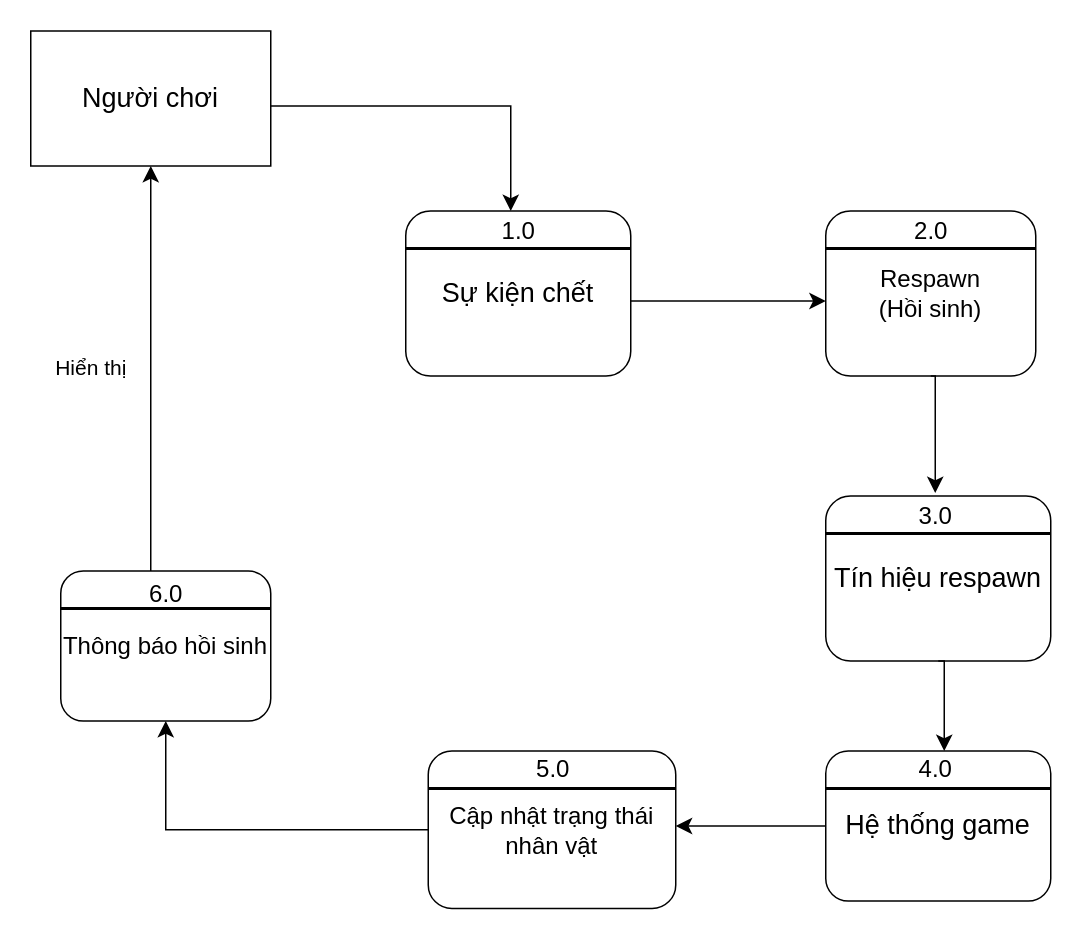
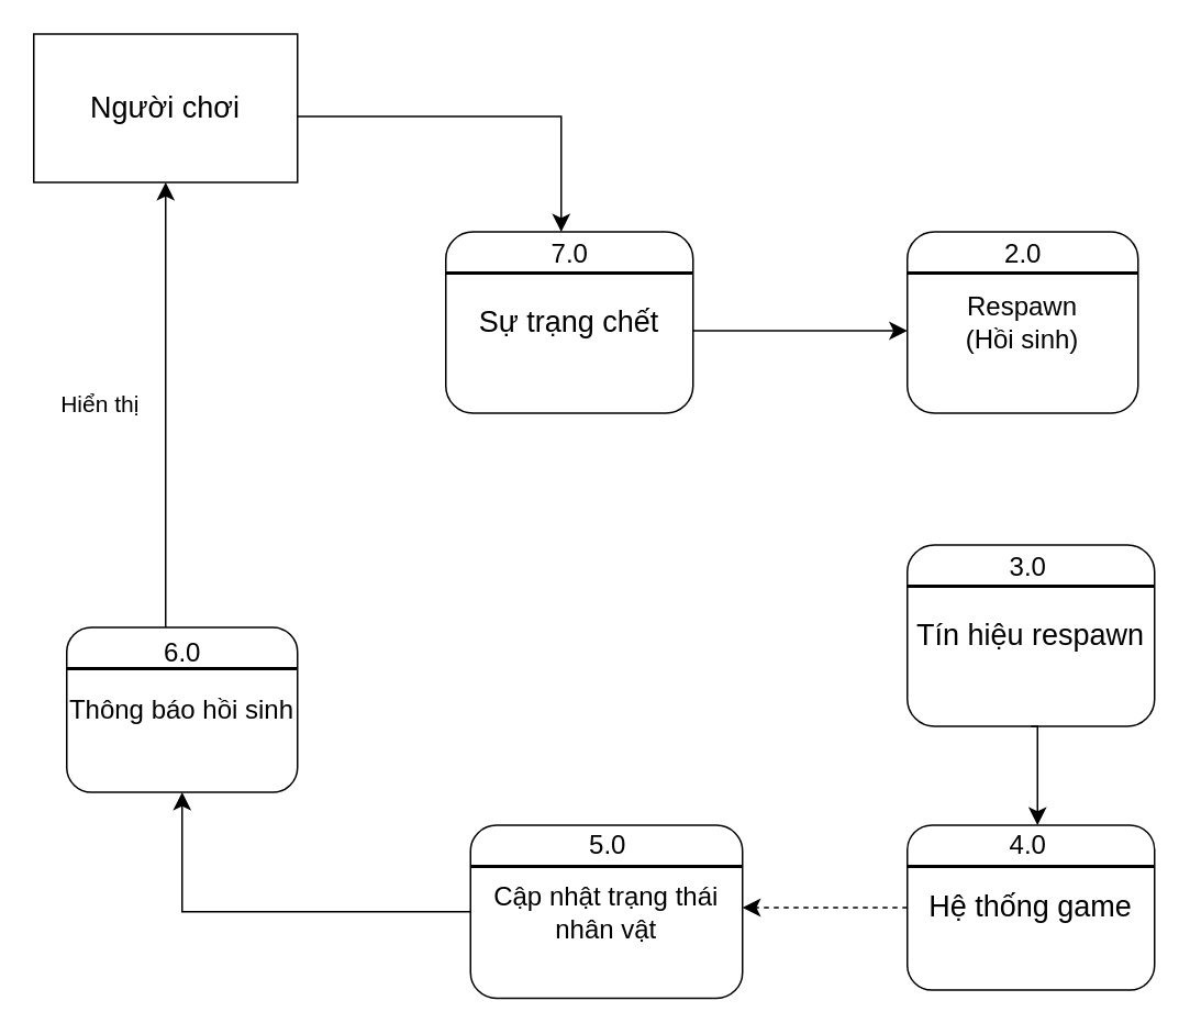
- <mxCell id="6" value="&lt;font style=&quot;font-size: 16px;&quot;&gt;1.0&lt;/font&gt;" style="text;html=1;align=center;verticalAlign=middle;resizable=0;points=[];autosize=1;strokeColor=none;fillColor=none;" vertex="1" parent="1"><mxGeometry x="320" y="138" width="50" height="30" as="geometry" /></mxCell>
+ <mxCell id="6" value="&lt;font style=&quot;font-size: 16px;&quot;&gt;7.0&lt;/font&gt;" style="text;html=1;align=center;verticalAlign=middle;resizable=0;points=[];autosize=1;strokeColor=none;fillColor=none;" vertex="1" parent="1"><mxGeometry x="320" y="138" width="50" height="30" as="geometry" /></mxCell>
- <mxCell id="4" value="&lt;font style=&quot;font-size: 18px;&quot;&gt;Sự kiện chết&lt;/font&gt;" style="rounded=1;whiteSpace=wrap;html=1;" vertex="1" parent="1"><mxGeometry x="270" y="140" width="150" height="110" as="geometry" /></mxCell>
+ <mxCell id="4" value="&lt;font style=&quot;font-size: 18px;&quot;&gt;Sự trạng chết&lt;/font&gt;" style="rounded=1;whiteSpace=wrap;html=1;" vertex="1" parent="1"><mxGeometry x="270" y="140" width="150" height="110" as="geometry" /></mxCell>
- <mxCell id="14" value="" style="edgeStyle=segmentEdgeStyle;endArrow=classic;html=1;curved=0;rounded=0;endSize=8;startSize=8;exitX=0.5;exitY=1;exitDx=0;exitDy=0;" edge="1" parent="1" source="7" target="13"><mxGeometry width="50" height="50" relative="1" as="geometry"><mxPoint x="670" y="280" as="sourcePoint" /><mxPoint x="720" y="230" as="targetPoint" /></mxGeometry></mxCell>
- <mxCell id="22" value="" style="edgeStyle=segmentEdgeStyle;endArrow=classic;html=1;curved=0;rounded=0;endSize=8;startSize=8;exitX=0;exitY=0.5;exitDx=0;exitDy=0;" edge="1" parent="1" source="15" target="19"><mxGeometry width="50" height="50" relative="1" as="geometry"><mxPoint x="460" y="497" as="sourcePoint" /><mxPoint x="510" y="447" as="targetPoint" /></mxGeometry></mxCell>
+ <mxCell id="22" value="" style="edgeStyle=segmentEdgeStyle;endArrow=classic;html=1;curved=0;rounded=0;endSize=8;startSize=8;exitX=0;exitY=0.5;exitDx=0;exitDy=0;dashed=1;" edge="1" parent="1" source="15" target="19"><mxGeometry width="50" height="50" relative="1" as="geometry"><mxPoint x="460" y="497" as="sourcePoint" /><mxPoint x="510" y="447" as="targetPoint" /></mxGeometry></mxCell>
